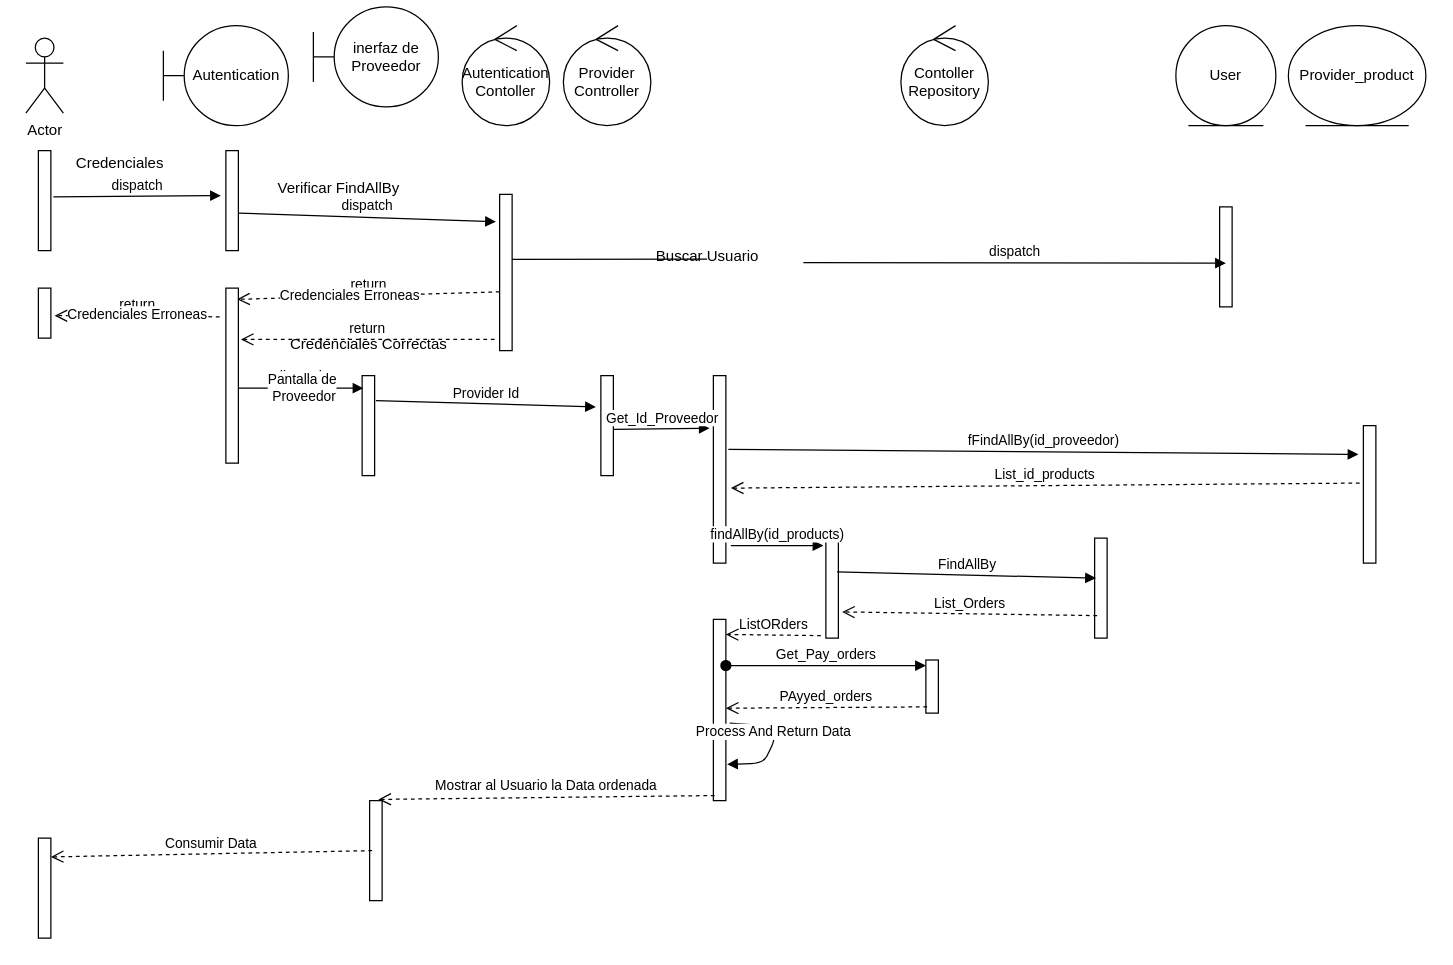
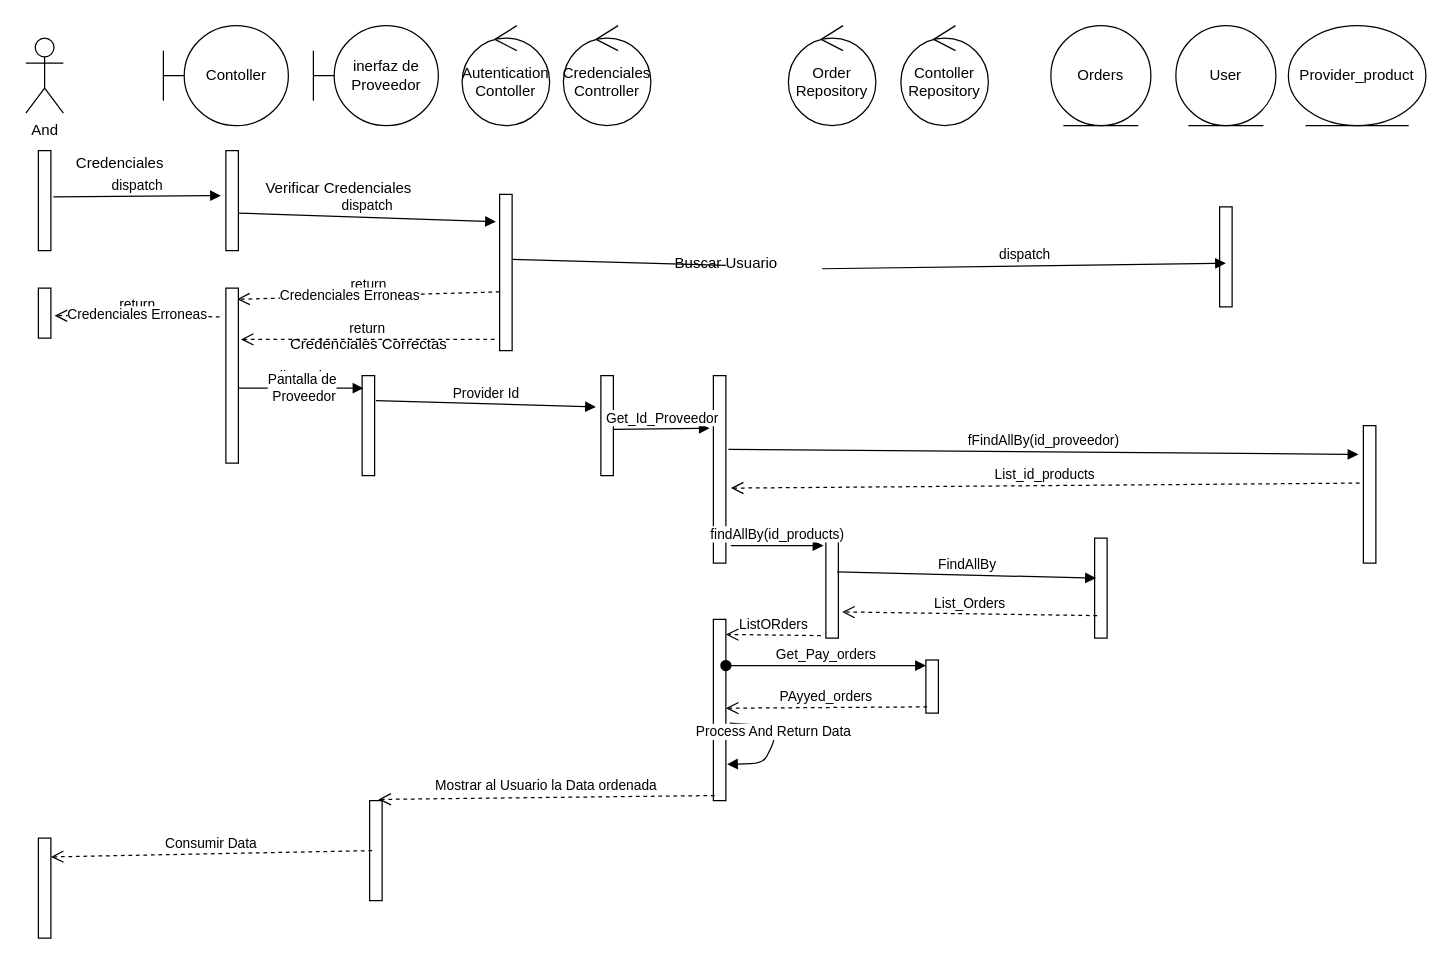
- <mxCell id="24" value="inerfaz de Proveedor" style="shape=umlBoundary;whiteSpace=wrap;html=1;" vertex="1" parent="1"><mxGeometry x="250" y="5" width="100" height="80" as="geometry" /></mxCell>
+ <mxCell id="24" value="inerfaz de Proveedor" style="shape=umlBoundary;whiteSpace=wrap;html=1;" vertex="1" parent="1"><mxGeometry x="250" y="20" width="100" height="80" as="geometry" /></mxCell>
- <mxCell id="4" value="Autentication" style="shape=umlBoundary;whiteSpace=wrap;html=1;" vertex="1" parent="1"><mxGeometry x="130" y="20" width="100" height="80" as="geometry" /></mxCell>
+ <mxCell id="4" value="Contoller" style="shape=umlBoundary;whiteSpace=wrap;html=1;" vertex="1" parent="1"><mxGeometry x="130" y="20" width="100" height="80" as="geometry" /></mxCell>
+ <mxCell id="38" value="Order&lt;br&gt;Repository" style="ellipse;shape=umlControl;whiteSpace=wrap;html=1;" vertex="1" parent="1"><mxGeometry x="630" y="20" width="70" height="80" as="geometry" /></mxCell>
+ <mxCell id="41" value="Orders" style="ellipse;shape=umlEntity;whiteSpace=wrap;html=1;" vertex="1" parent="1"><mxGeometry x="840" y="20" width="80" height="80" as="geometry" /></mxCell>
- <mxCell id="21" value="Provider&lt;br&gt;Controller" style="ellipse;shape=umlControl;whiteSpace=wrap;html=1;" vertex="1" parent="1"><mxGeometry x="450" y="20" width="70" height="80" as="geometry" /></mxCell>
+ <mxCell id="21" value="Credenciales&lt;br&gt;Controller" style="ellipse;shape=umlControl;whiteSpace=wrap;html=1;" vertex="1" parent="1"><mxGeometry x="450" y="20" width="70" height="80" as="geometry" /></mxCell>
- <mxCell id="2" value="Actor" style="shape=umlActor;verticalLabelPosition=bottom;verticalAlign=top;html=1;" vertex="1" parent="1"><mxGeometry x="20" y="30" width="30" height="60" as="geometry" /></mxCell>
+ <mxCell id="2" value="And" style="shape=umlActor;verticalLabelPosition=bottom;verticalAlign=top;html=1;" vertex="1" parent="1"><mxGeometry x="20" y="30" width="30" height="60" as="geometry" /></mxCell>
- <mxCell id="11" value="Verificar FindAllBy" style="text;html=1;align=center;verticalAlign=middle;resizable=0;points=[];autosize=1;strokeColor=none;fillColor=none;" vertex="1" parent="1"><mxGeometry x="200" y="135" width="140" height="30" as="geometry" /></mxCell>
+ <mxCell id="11" value="Verificar Credenciales" style="text;html=1;align=center;verticalAlign=middle;resizable=0;points=[];autosize=1;strokeColor=none;fillColor=none;" vertex="1" parent="1"><mxGeometry x="200" y="135" width="140" height="30" as="geometry" /></mxCell>
- <mxCell id="23" value="Buscar Usuario" style="text;html=1;align=center;verticalAlign=middle;resizable=0;points=[];autosize=1;strokeColor=none;fillColor=none;" vertex="1" parent="1"><mxGeometry x="510" y="190" width="110" height="30" as="geometry" /></mxCell>
+ <mxCell id="23" value="Buscar Usuario" style="text;html=1;align=center;verticalAlign=middle;resizable=0;points=[];autosize=1;strokeColor=none;fillColor=none;" vertex="1" parent="1"><mxGeometry x="525" y="195" width="110" height="30" as="geometry" /></mxCell>
